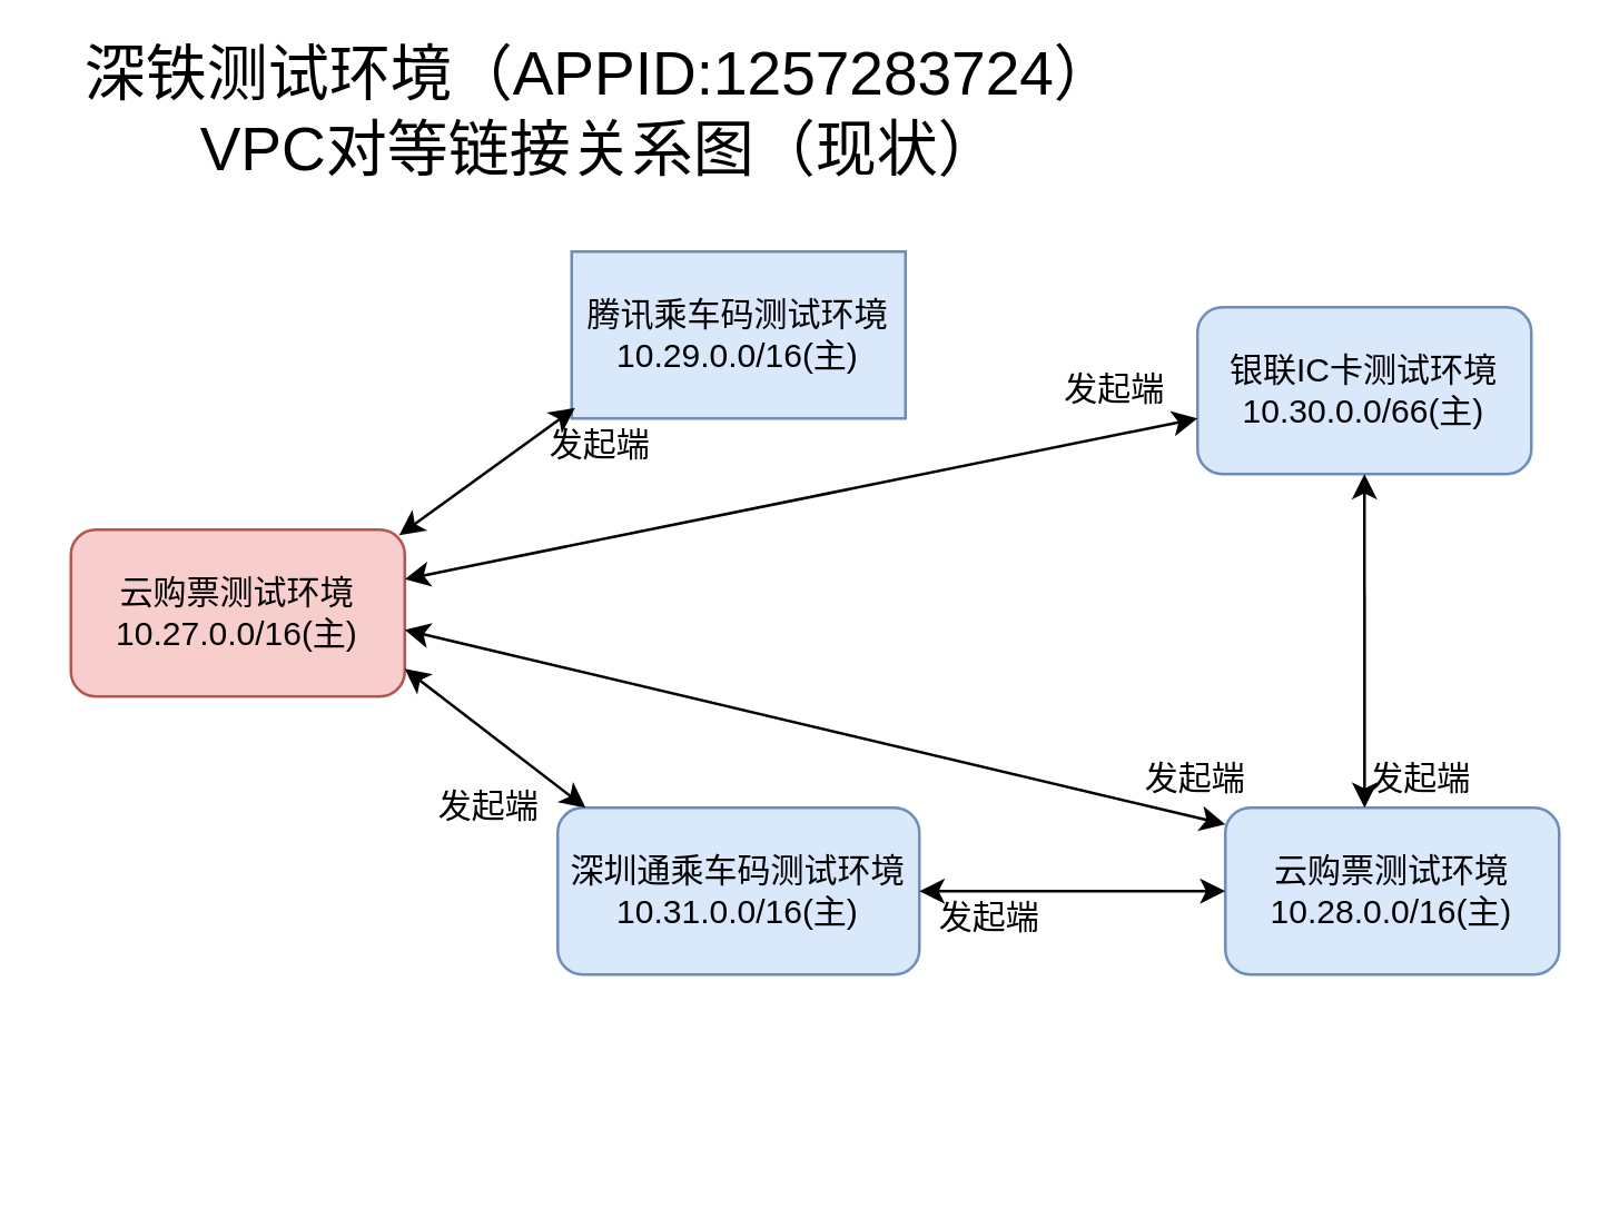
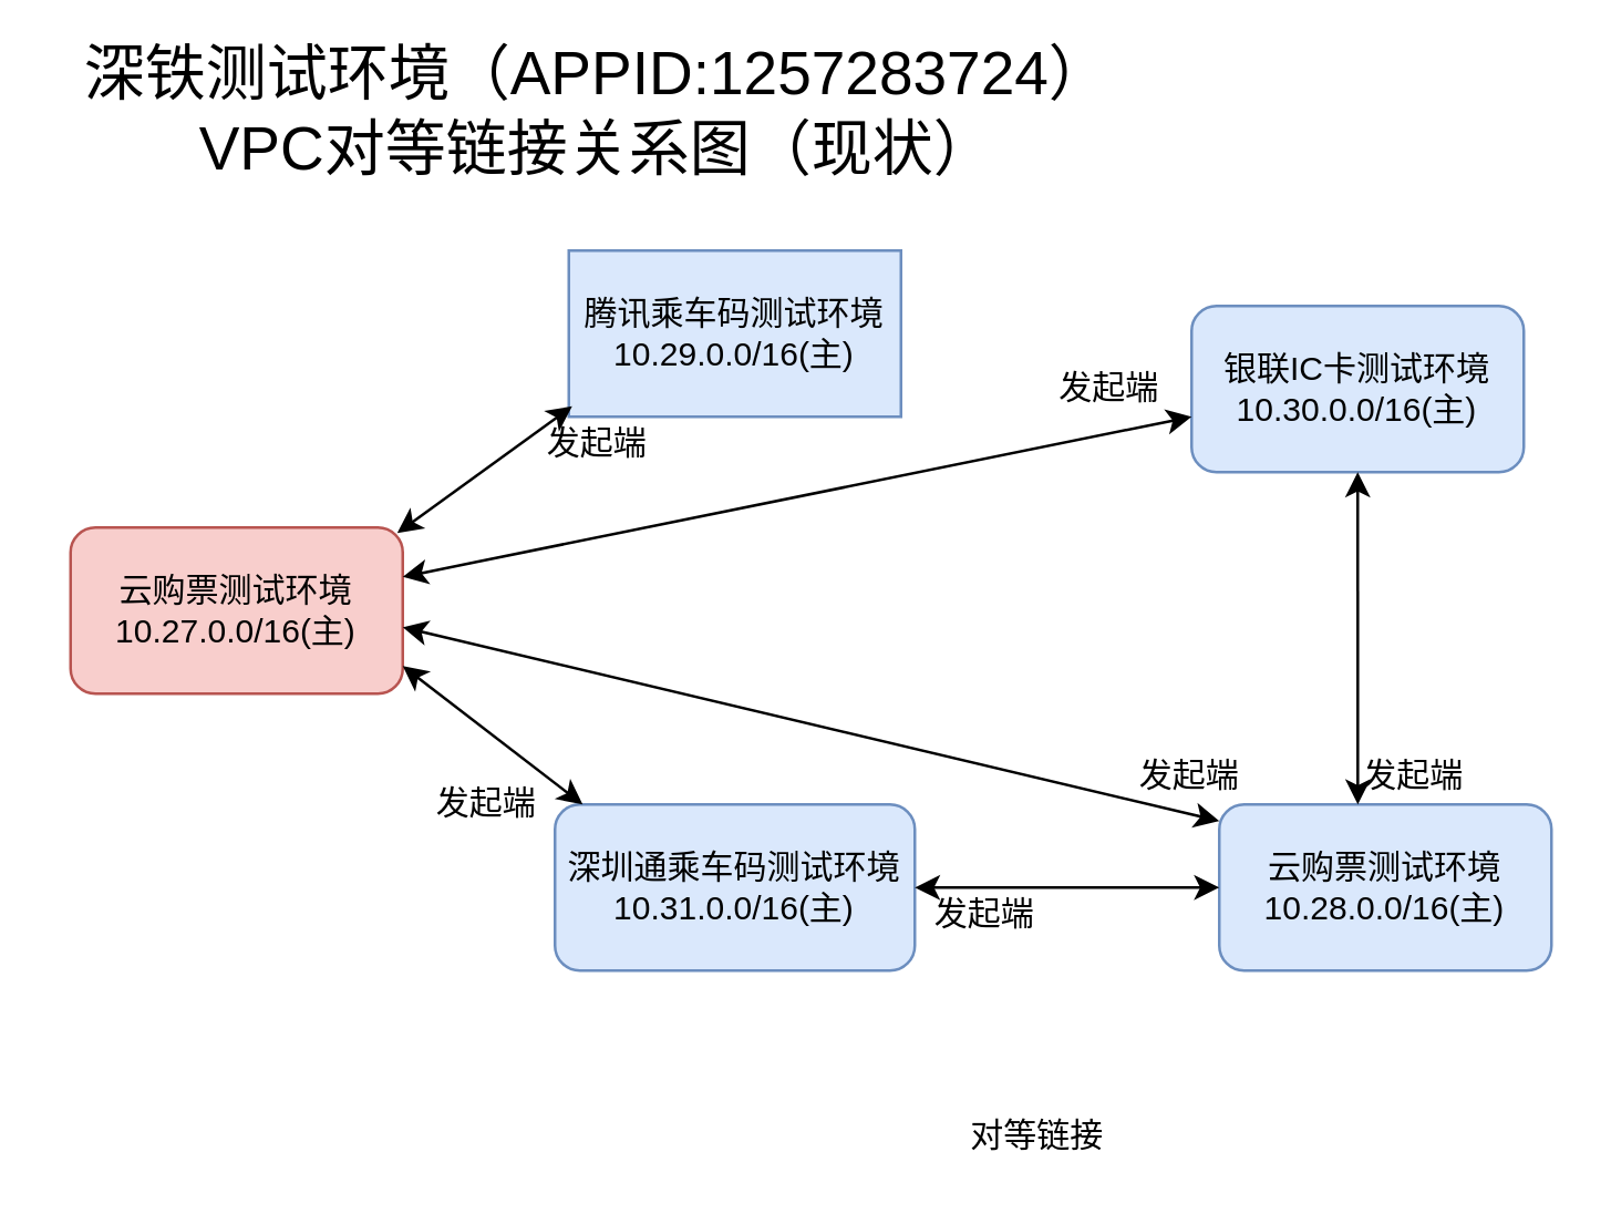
- <mxCell id="4" value="银联IC卡测试环境&lt;br&gt;10.30.0.0/66(主)" style="rounded=1;whiteSpace=wrap;html=1;fillColor=#dae8fc;strokeColor=#6c8ebf;" vertex="1" parent="1"><mxGeometry x="430" y="110" width="120" height="60" as="geometry" /></mxCell>
+ <mxCell id="4" value="银联IC卡测试环境&lt;br&gt;10.30.0.0/16(主)" style="rounded=1;whiteSpace=wrap;html=1;fillColor=#dae8fc;strokeColor=#6c8ebf;" vertex="1" parent="1"><mxGeometry x="430" y="110" width="120" height="60" as="geometry" /></mxCell>
+ <mxCell id="8" value="对等链接" style="text;html=1;align=center;verticalAlign=middle;resizable=0;points=[];autosize=1;strokeColor=none;fillColor=none;fontSize=12;" vertex="1" parent="1"><mxGeometry x="344" y="400" width="60" height="20" as="geometry" /></mxCell>
